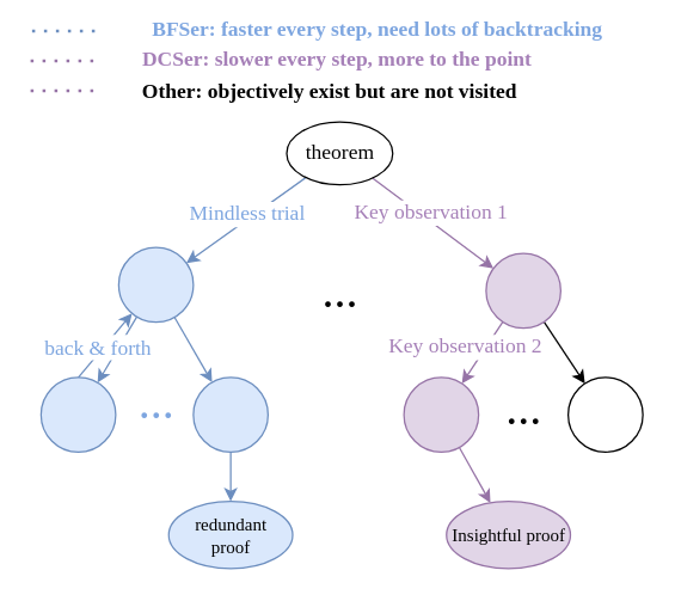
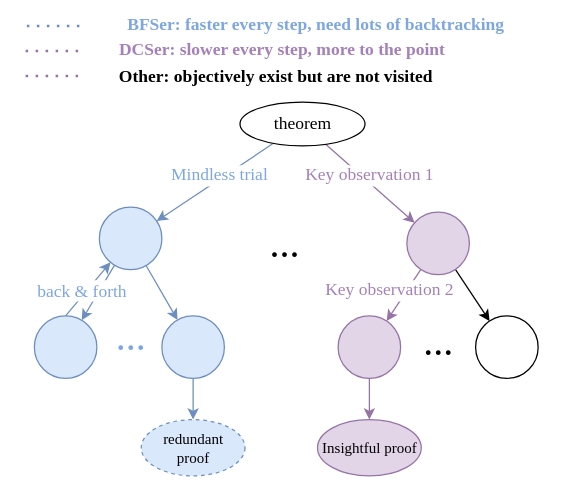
- <mxCell id="7" value="&lt;font style=&quot;font-size: 14px;&quot;&gt;theorem&lt;/font&gt;" style="ellipse;whiteSpace=wrap;html=1;fontFamily=Comic Sans MS;fontSize=14;" parent="1" vertex="1"><mxGeometry x="191.5" y="81" width="71" height="42" as="geometry" /></mxCell>
+ <mxCell id="7" value="&lt;font style=&quot;font-size: 14px;&quot;&gt;theorem&lt;/font&gt;" style="ellipse;whiteSpace=wrap;html=1;fontFamily=Comic Sans MS;fontSize=14;" parent="1" vertex="1"><mxGeometry x="191.5" y="81" width="100" height="35" as="geometry" /></mxCell>
- <mxCell id="30" value="redundant&lt;div&gt;proof&lt;/div&gt;" style="ellipse;whiteSpace=wrap;html=1;fontFamily=Comic Sans MS;fillColor=#dae8fc;strokeColor=#6c8ebf;" parent="1" vertex="1"><mxGeometry x="112.5" y="335" width="83" height="45" as="geometry" /></mxCell>
+ <mxCell id="30" value="redundant&lt;div&gt;proof&lt;/div&gt;" style="ellipse;whiteSpace=wrap;html=1;fontFamily=Comic Sans MS;fillColor=#dae8fc;strokeColor=#6c8ebf;dashed=1;" parent="1" vertex="1"><mxGeometry x="112.5" y="335" width="83" height="45" as="geometry" /></mxCell>
- <mxCell id="29" value="Insightful proof" style="ellipse;whiteSpace=wrap;html=1;fontFamily=Comic Sans MS;fillColor=#e1d5e7;strokeColor=#9673a6;" parent="1" vertex="1"><mxGeometry x="298.5" y="335" width="83" height="45" as="geometry" /></mxCell>
+ <mxCell id="29" value="Insightful proof" style="ellipse;whiteSpace=wrap;html=1;fontFamily=Comic Sans MS;fillColor=#e1d5e7;strokeColor=#9673a6;" parent="1" vertex="1"><mxGeometry x="253.5" y="335" width="83" height="45" as="geometry" /></mxCell>
